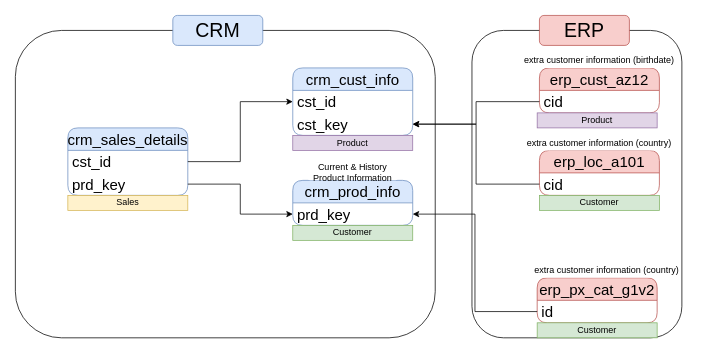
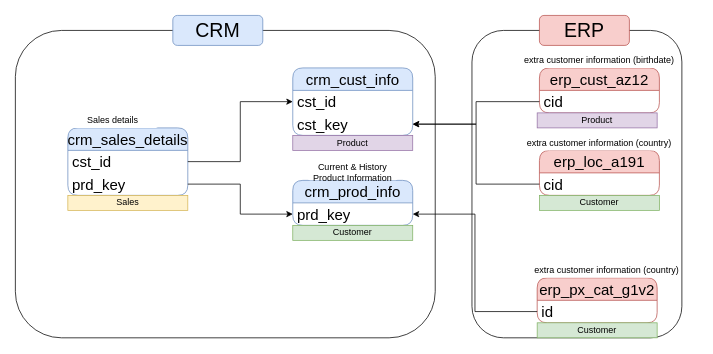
+ <mxCell id="12" value="Sales details" style="rounded=1;whiteSpace=wrap;html=1;strokeColor=none;" vertex="1" parent="1"><mxGeometry x="90" y="150" width="120" height="20" as="geometry" /></mxCell>
- <mxCell id="19" value="erp_loc_a101" style="swimlane;fontStyle=0;childLayout=stackLayout;horizontal=1;startSize=30;horizontalStack=0;resizeParent=1;resizeParentMax=0;resizeLast=0;collapsible=1;marginBottom=0;whiteSpace=wrap;html=1;fillColor=#f8cecc;strokeColor=#b85450;fontSize=20;rounded=1;" vertex="1" parent="1"><mxGeometry x="719" y="200" width="160" height="60" as="geometry" /></mxCell>
+ <mxCell id="19" value="erp_loc_a191" style="swimlane;fontStyle=0;childLayout=stackLayout;horizontal=1;startSize=30;horizontalStack=0;resizeParent=1;resizeParentMax=0;resizeLast=0;collapsible=1;marginBottom=0;whiteSpace=wrap;html=1;fillColor=#f8cecc;strokeColor=#b85450;fontSize=20;rounded=1;" vertex="1" parent="1"><mxGeometry x="719" y="200" width="160" height="60" as="geometry" /></mxCell>
